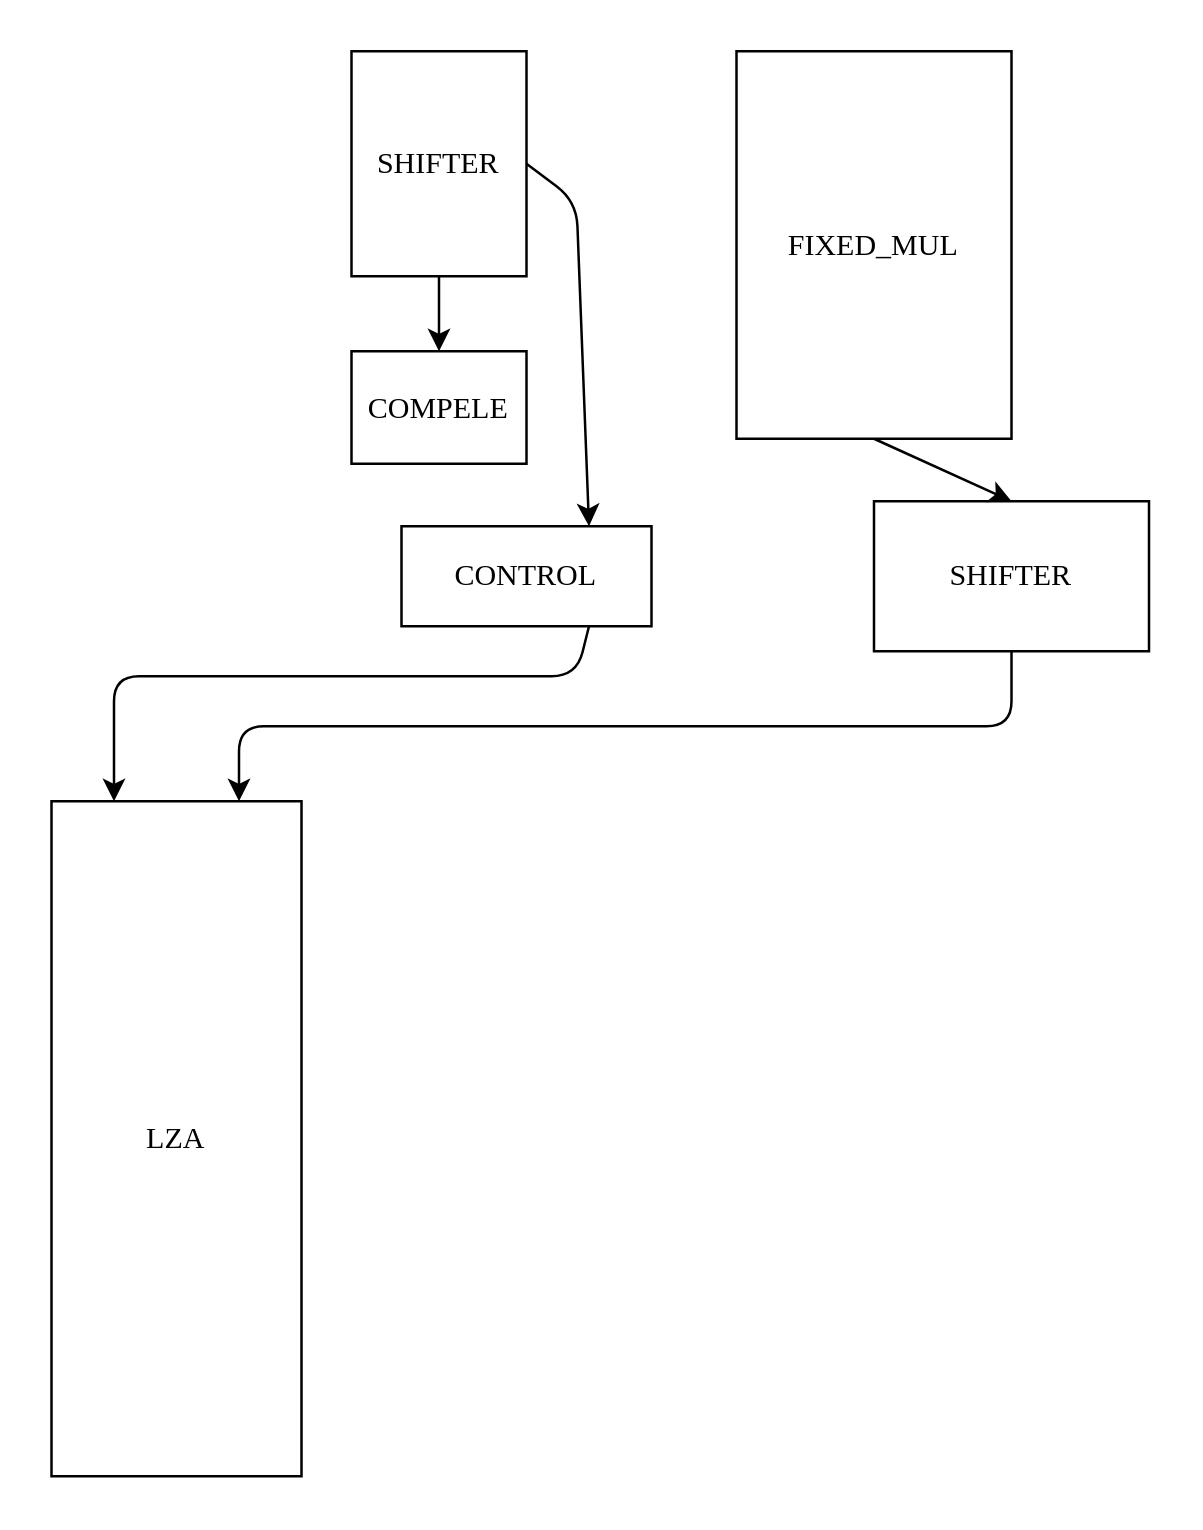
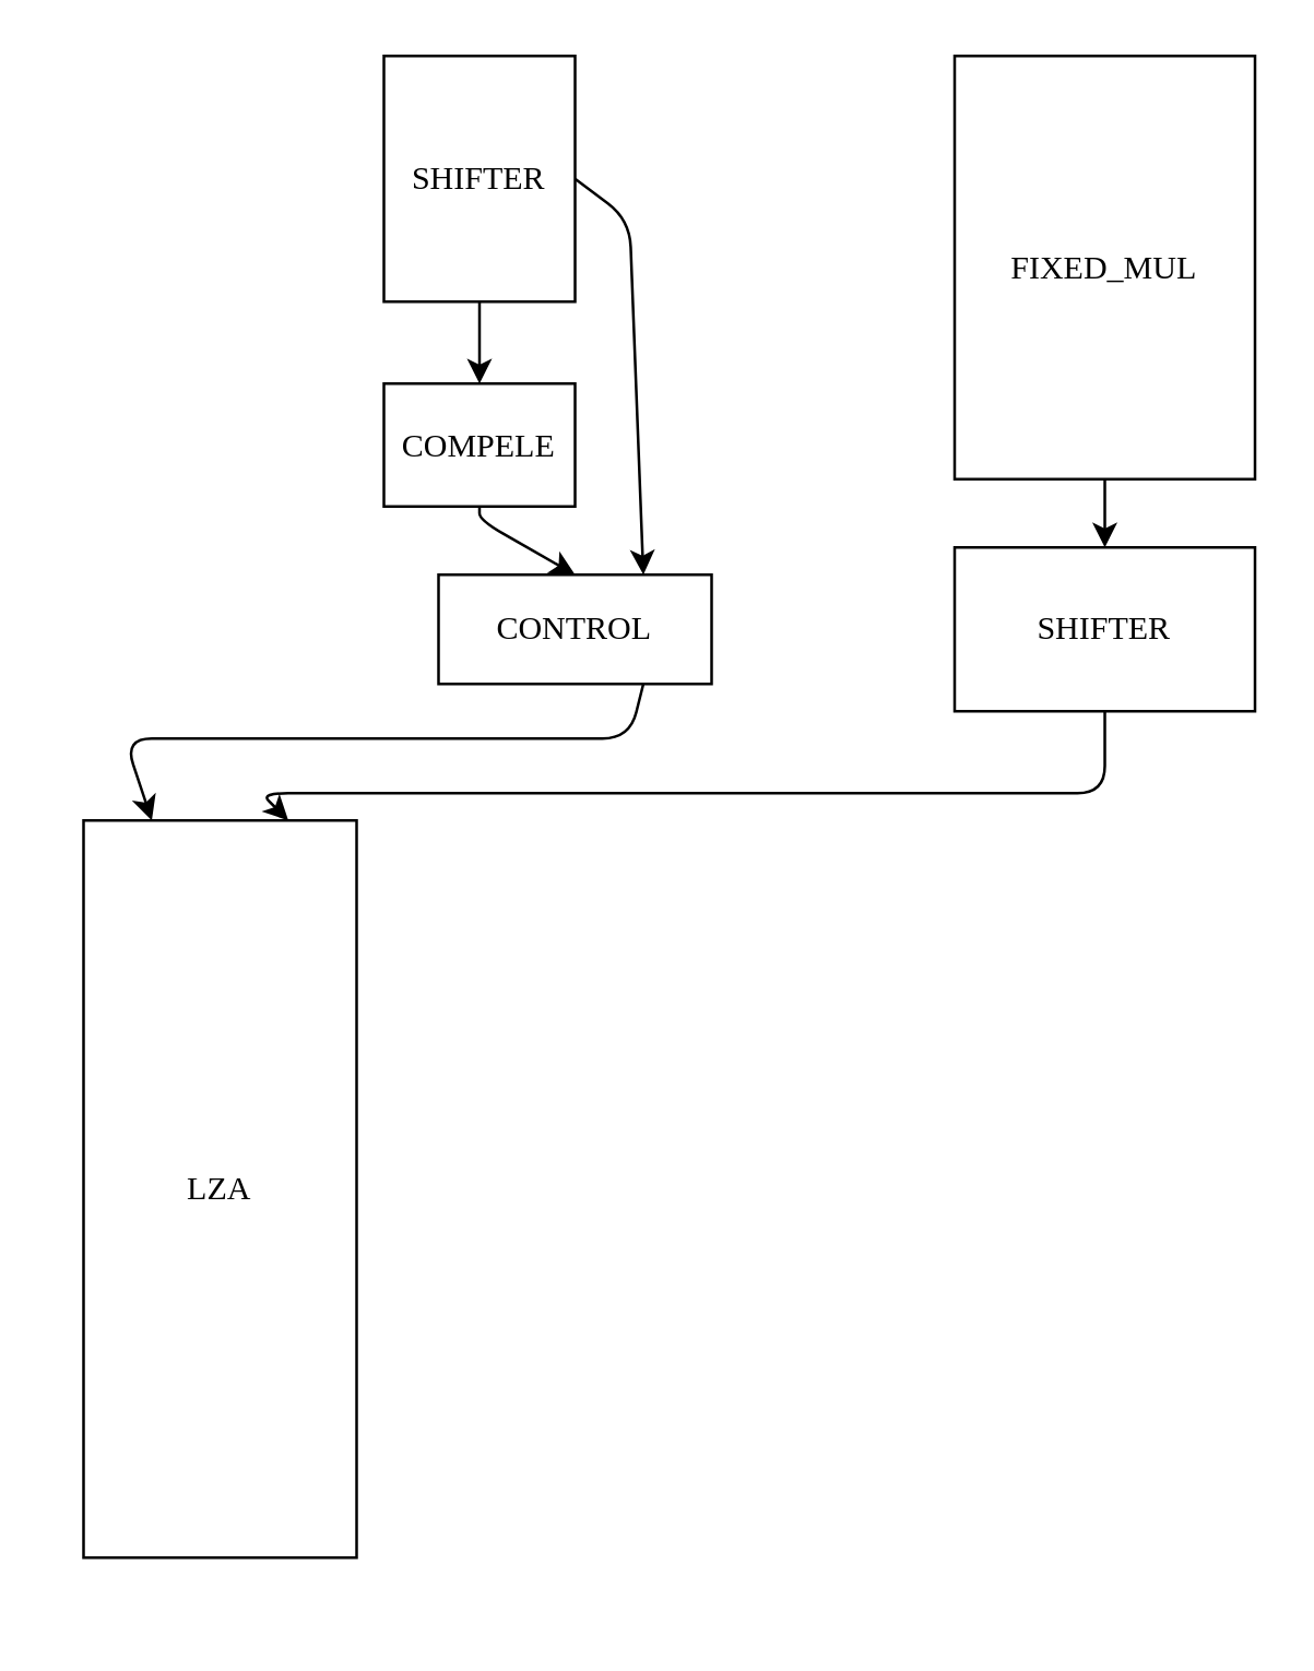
- <mxCell id="5" value="&lt;font face=&quot;Times New Roman&quot;&gt;FIXED_MUL&lt;/font&gt;" style="rounded=0;whiteSpace=wrap;html=1;" parent="1" vertex="1"><mxGeometry x="294" y="20" width="110" height="155" as="geometry" /></mxCell>
+ <mxCell id="5" value="&lt;font face=&quot;Times New Roman&quot;&gt;FIXED_MUL&lt;/font&gt;" style="rounded=0;whiteSpace=wrap;html=1;" parent="1" vertex="1"><mxGeometry x="349" y="20" width="110" height="155" as="geometry" /></mxCell>
+ <mxCell id="9" style="edgeStyle=none;html=1;exitX=0.5;exitY=1;exitDx=0;exitDy=0;entryX=0.5;entryY=0;entryDx=0;entryDy=0;fontFamily=Times New Roman;" edge="1" parent="1" source="10" target="12"><mxGeometry relative="1" as="geometry"><Array as="points"><mxPoint x="175" y="190" /></Array></mxGeometry></mxCell>
- <mxCell id="11" value="LZA" style="rounded=0;whiteSpace=wrap;html=1;fontFamily=Times New Roman;" vertex="1" parent="1"><mxGeometry x="20" y="320" width="100" height="270" as="geometry" /></mxCell>
+ <mxCell id="11" value="LZA" style="rounded=0;whiteSpace=wrap;html=1;fontFamily=Times New Roman;" vertex="1" parent="1"><mxGeometry x="30" y="300" width="100" height="270" as="geometry" /></mxCell>
